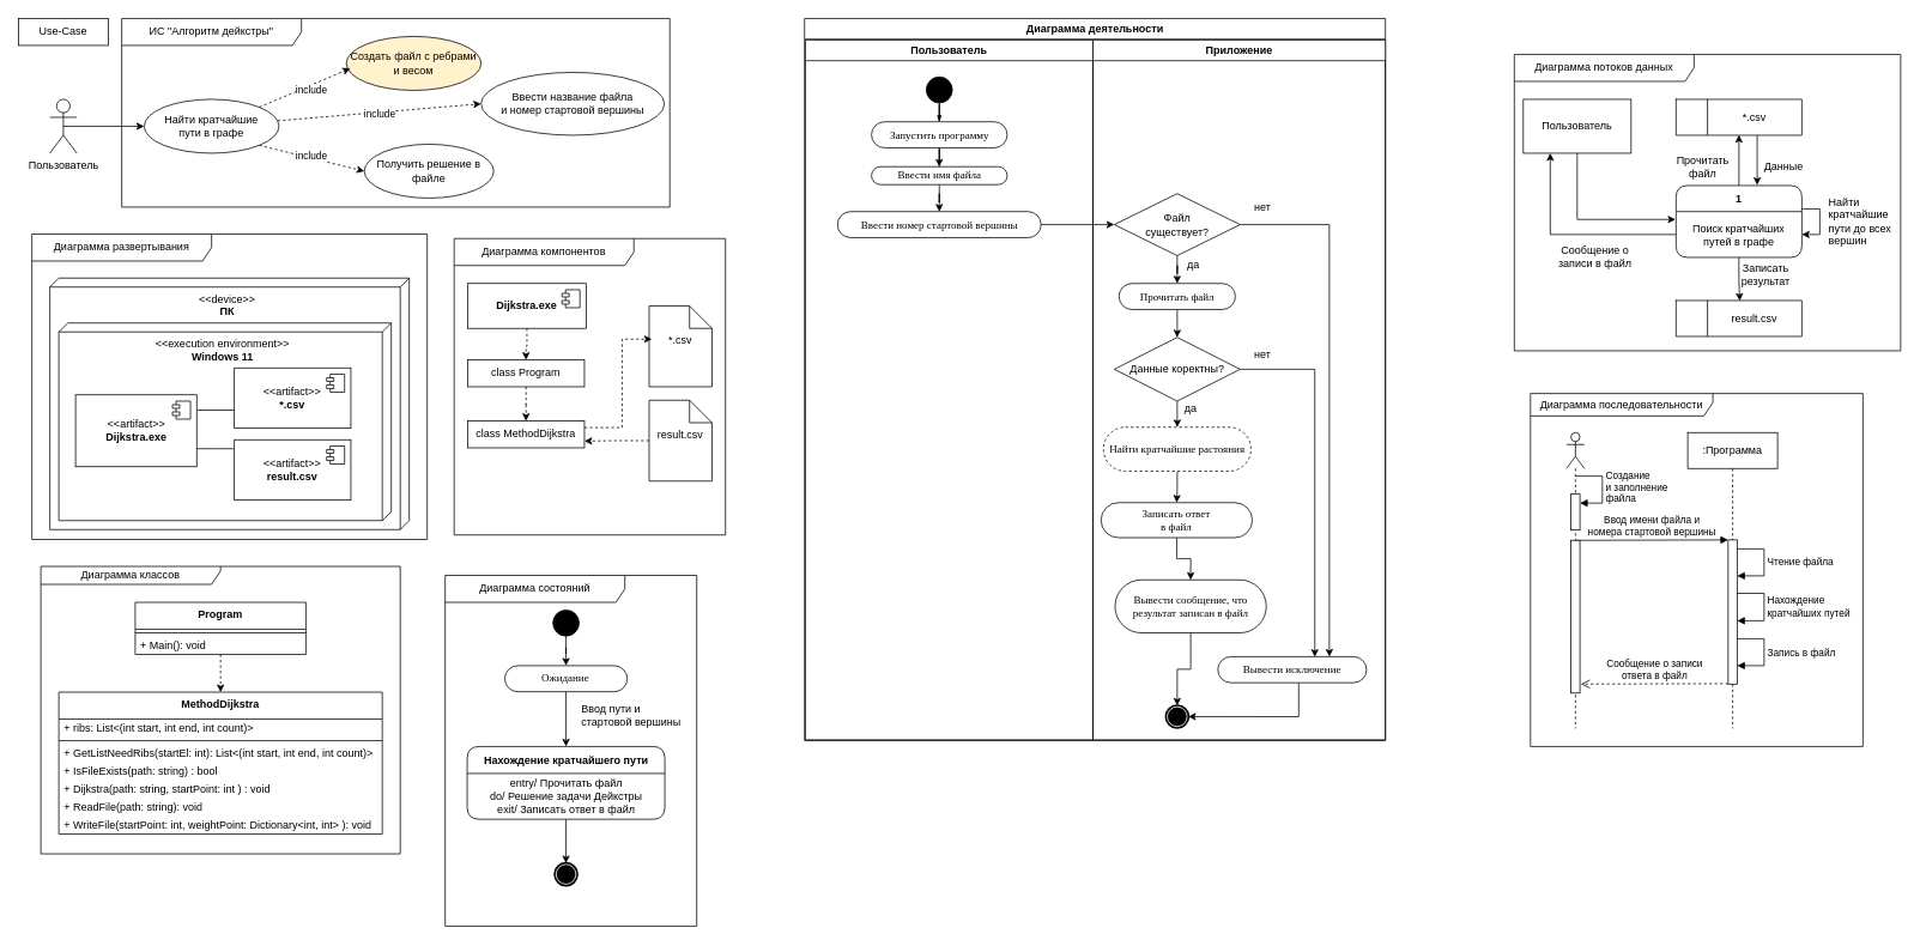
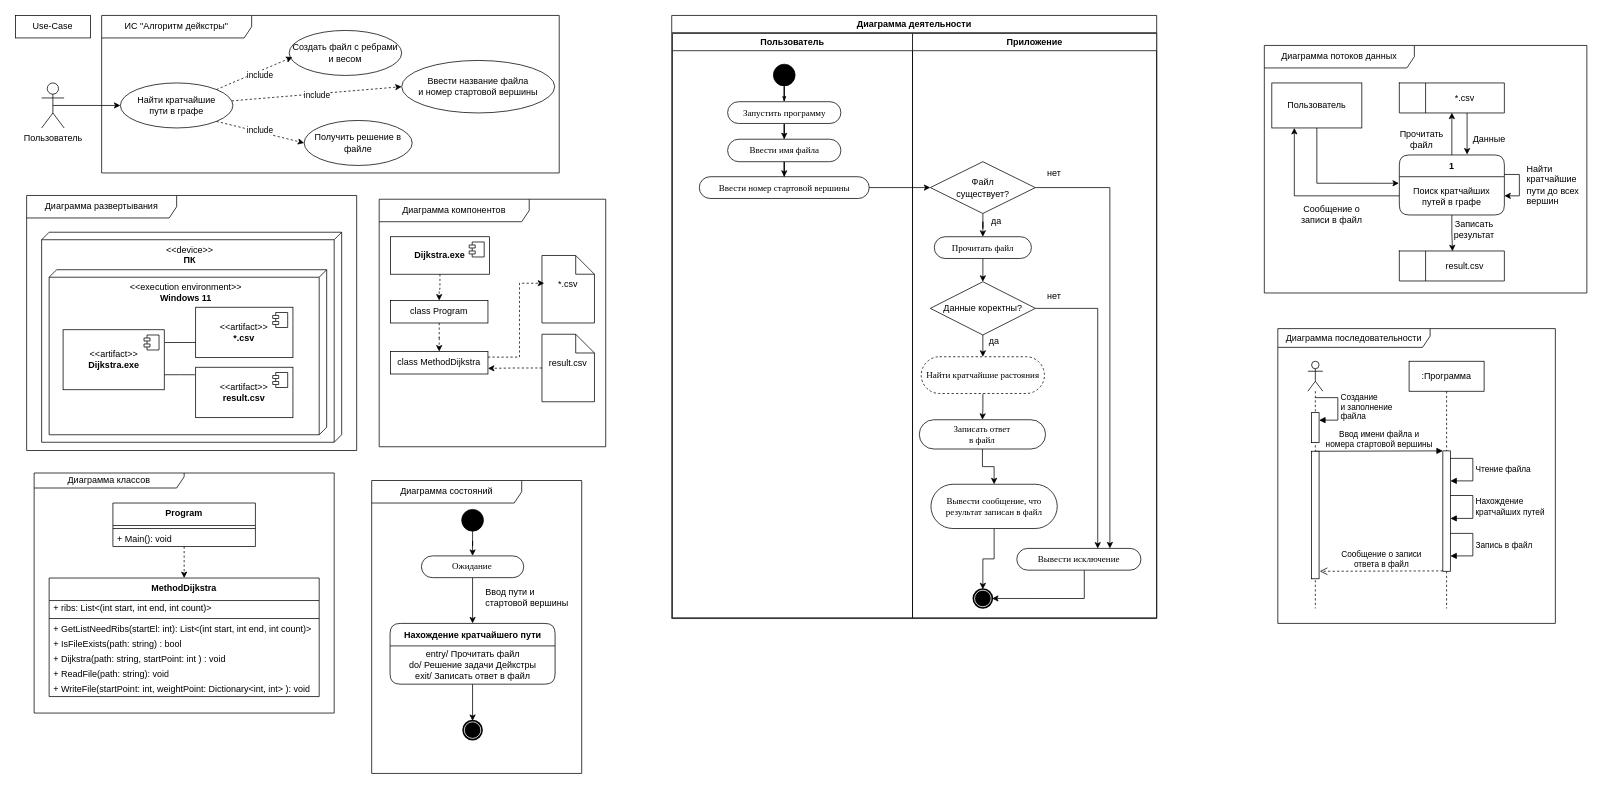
- <mxCell id="63" value="Создать файл с ребрами и весом" style="ellipse;html=1;whiteSpace=wrap;fillColor=#fff2cc;" parent="57" vertex="1"><mxGeometry x="250" y="20" width="150" height="60" as="geometry" /></mxCell>
+ <mxCell id="63" value="Создать файл с ребрами и весом" style="ellipse;html=1;whiteSpace=wrap;" parent="57" vertex="1"><mxGeometry x="250" y="20" width="150" height="60" as="geometry" /></mxCell>
- <mxCell id="32" value="Ввести имя файла" style="rounded=1;whiteSpace=wrap;html=1;shadow=0;comic=0;labelBackgroundColor=none;strokeWidth=1;fontFamily=Verdana;fontSize=12;align=center;arcSize=50;" parent="26" vertex="1"><mxGeometry x="73.5" y="141" width="151" height="20" as="geometry" /></mxCell>
+ <mxCell id="32" value="Ввести имя файла" style="rounded=1;whiteSpace=wrap;html=1;shadow=0;comic=0;labelBackgroundColor=none;strokeWidth=1;fontFamily=Verdana;fontSize=12;align=center;arcSize=50;" parent="26" vertex="1"><mxGeometry x="73.5" y="141" width="151" height="30" as="geometry" /></mxCell>
